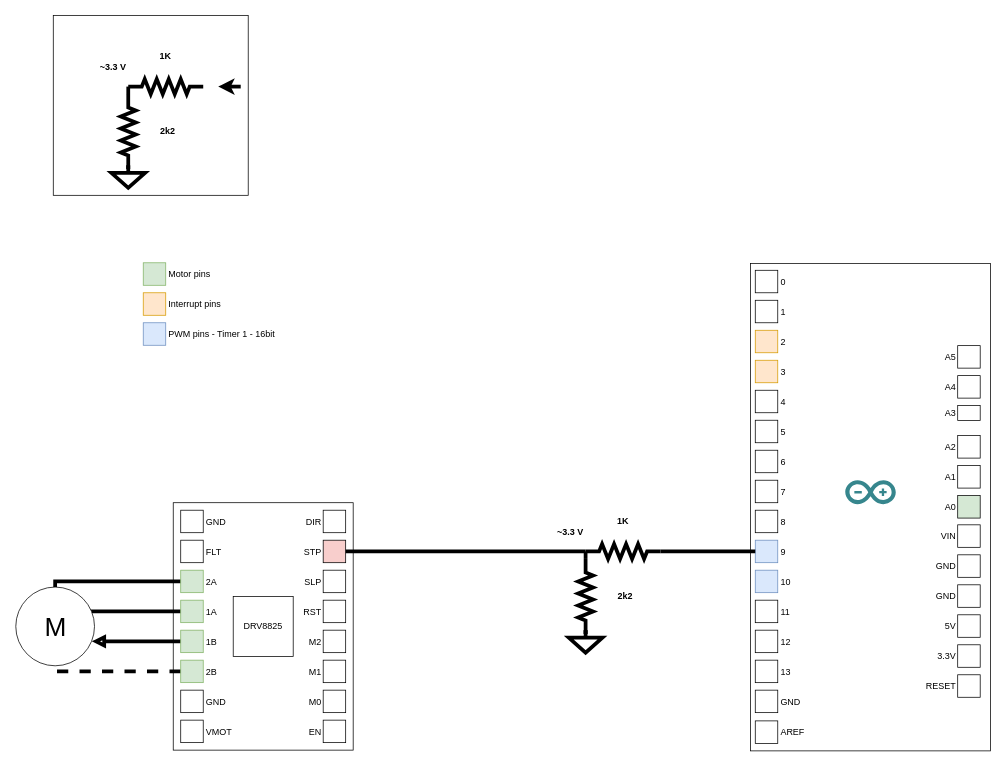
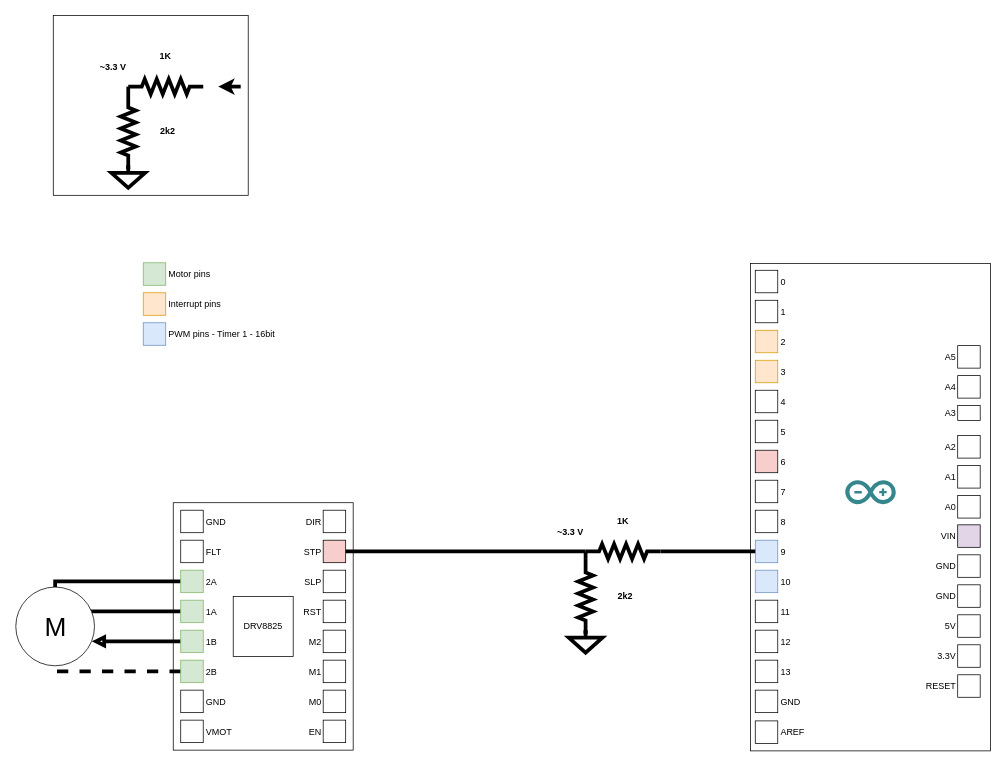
- <mxCell id="35" value="6" style="fontStyle=0;labelPosition=right;verticalLabelPosition=middle;align=left;verticalAlign=middle;spacingLeft=2;" parent="26" vertex="1"><mxGeometry x="6.3" y="249" width="30" height="30" as="geometry" /></mxCell>
+ <mxCell id="35" value="6" style="fontStyle=0;labelPosition=right;verticalLabelPosition=middle;align=left;verticalAlign=middle;spacingLeft=2;fillColor=#f8cecc;" parent="26" vertex="1"><mxGeometry x="6.3" y="249" width="30" height="30" as="geometry" /></mxCell>
- <mxCell id="49" value="A0" style="fontStyle=0;labelPosition=left;verticalLabelPosition=middle;align=right;verticalAlign=middle;spacingLeft=2;fillColor=#d5e8d4;" parent="26" vertex="1"><mxGeometry x="276.3" y="309.5" width="30" height="30" as="geometry" /></mxCell>
+ <mxCell id="49" value="A0" style="fontStyle=0;labelPosition=left;verticalLabelPosition=middle;align=right;verticalAlign=middle;spacingLeft=2;" parent="26" vertex="1"><mxGeometry x="276.3" y="309.5" width="30" height="30" as="geometry" /></mxCell>
- <mxCell id="50" value="VIN" style="fontStyle=0;labelPosition=left;verticalLabelPosition=middle;align=right;verticalAlign=middle;spacingLeft=2;" parent="26" vertex="1"><mxGeometry x="276.3" y="348.5" width="30" height="30" as="geometry" /></mxCell>
+ <mxCell id="50" value="VIN" style="fontStyle=0;labelPosition=left;verticalLabelPosition=middle;align=right;verticalAlign=middle;spacingLeft=2;fillColor=#e1d5e7;" parent="26" vertex="1"><mxGeometry x="276.3" y="348.5" width="30" height="30" as="geometry" /></mxCell>
